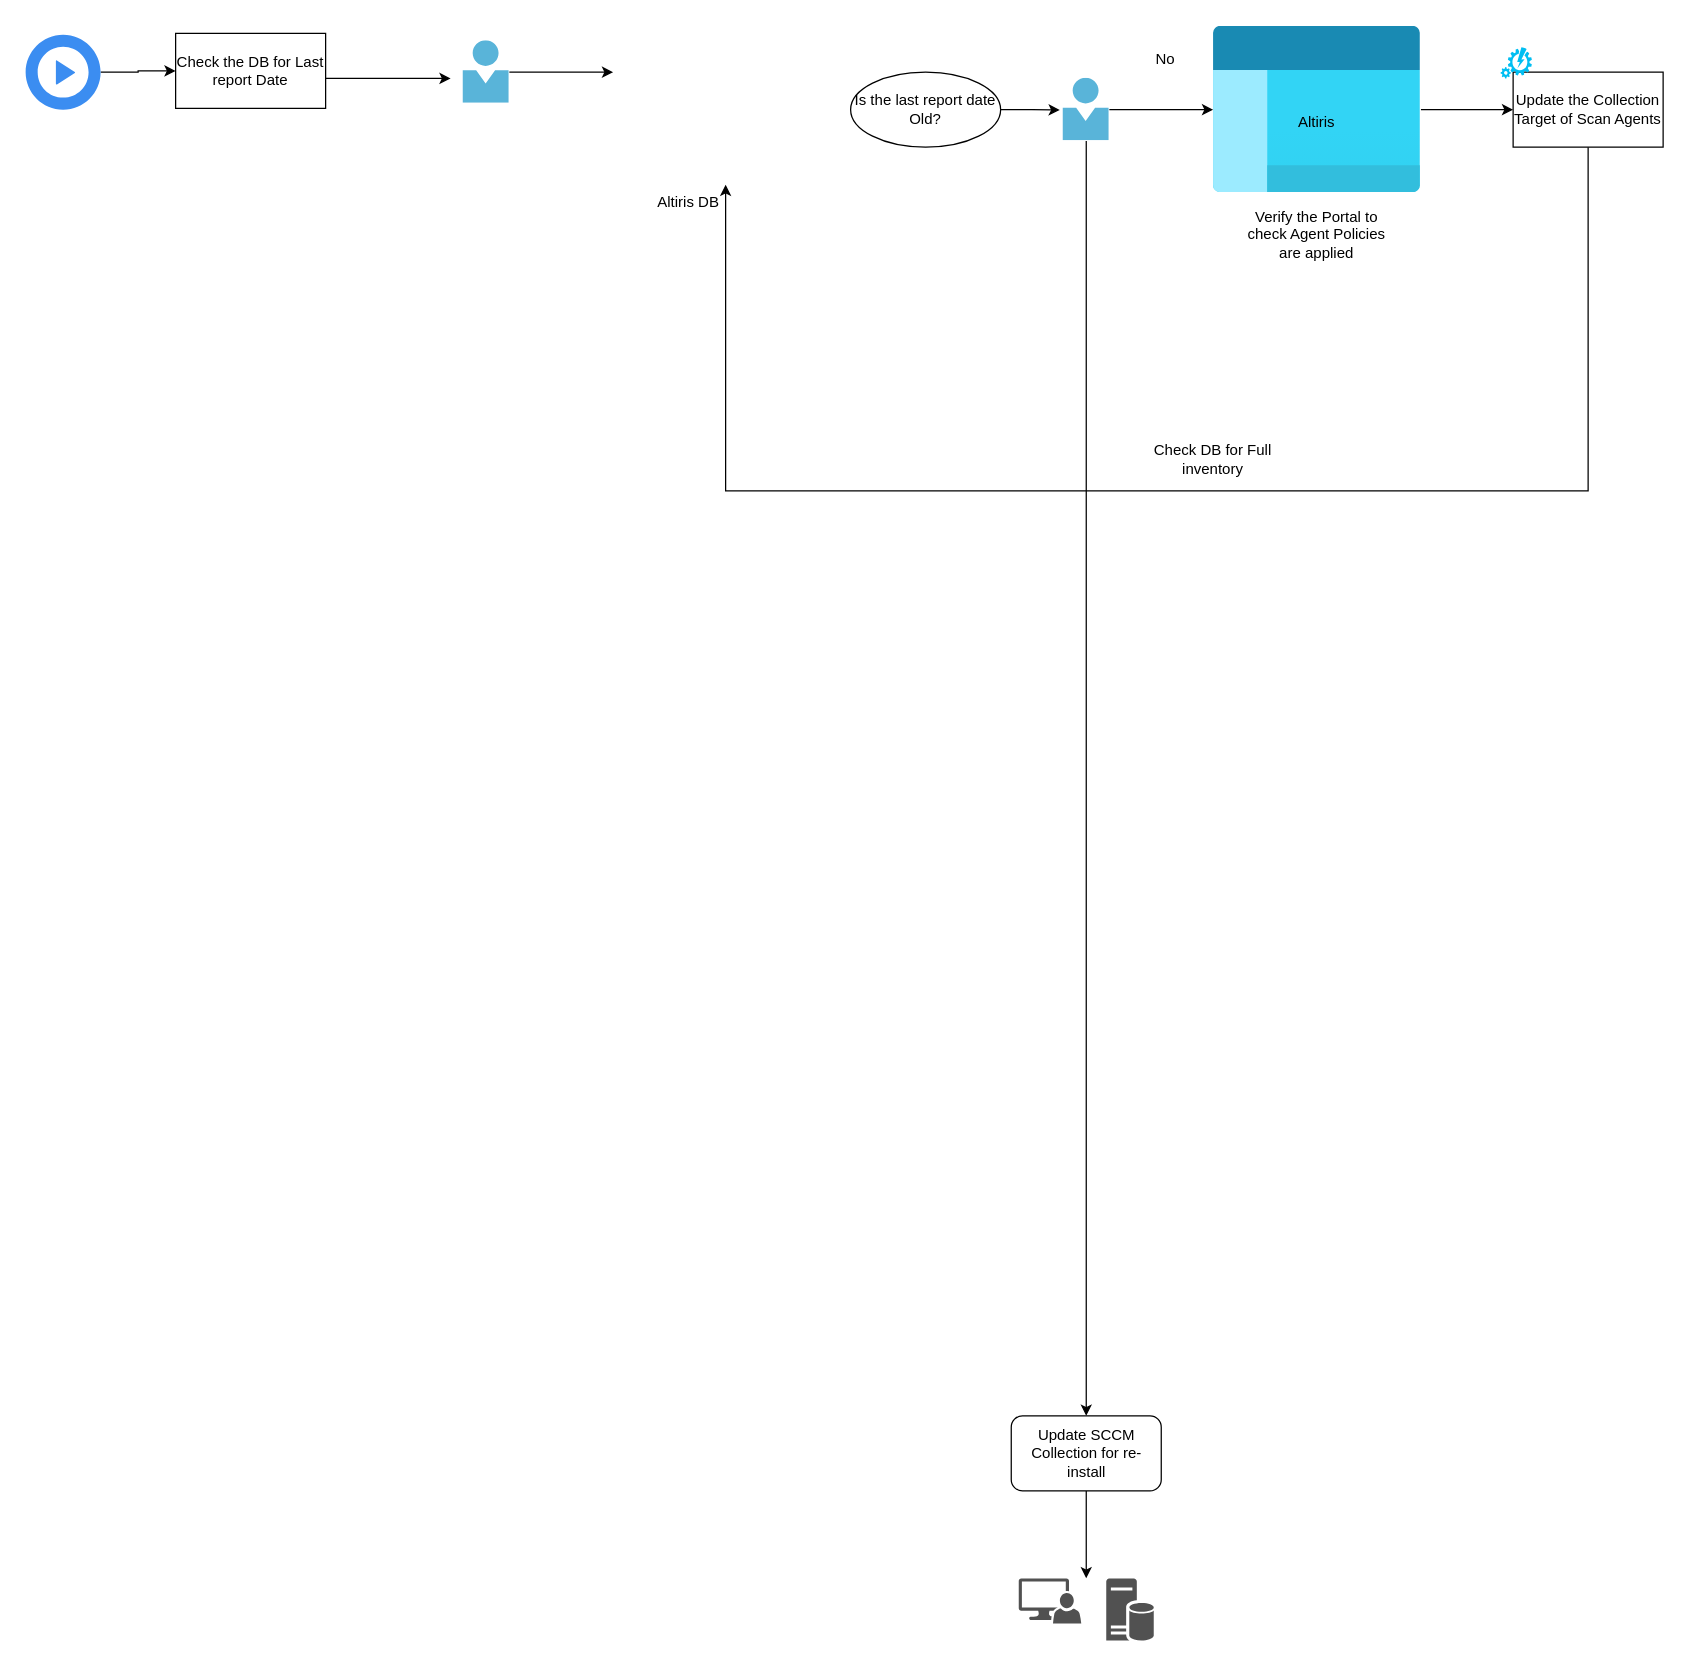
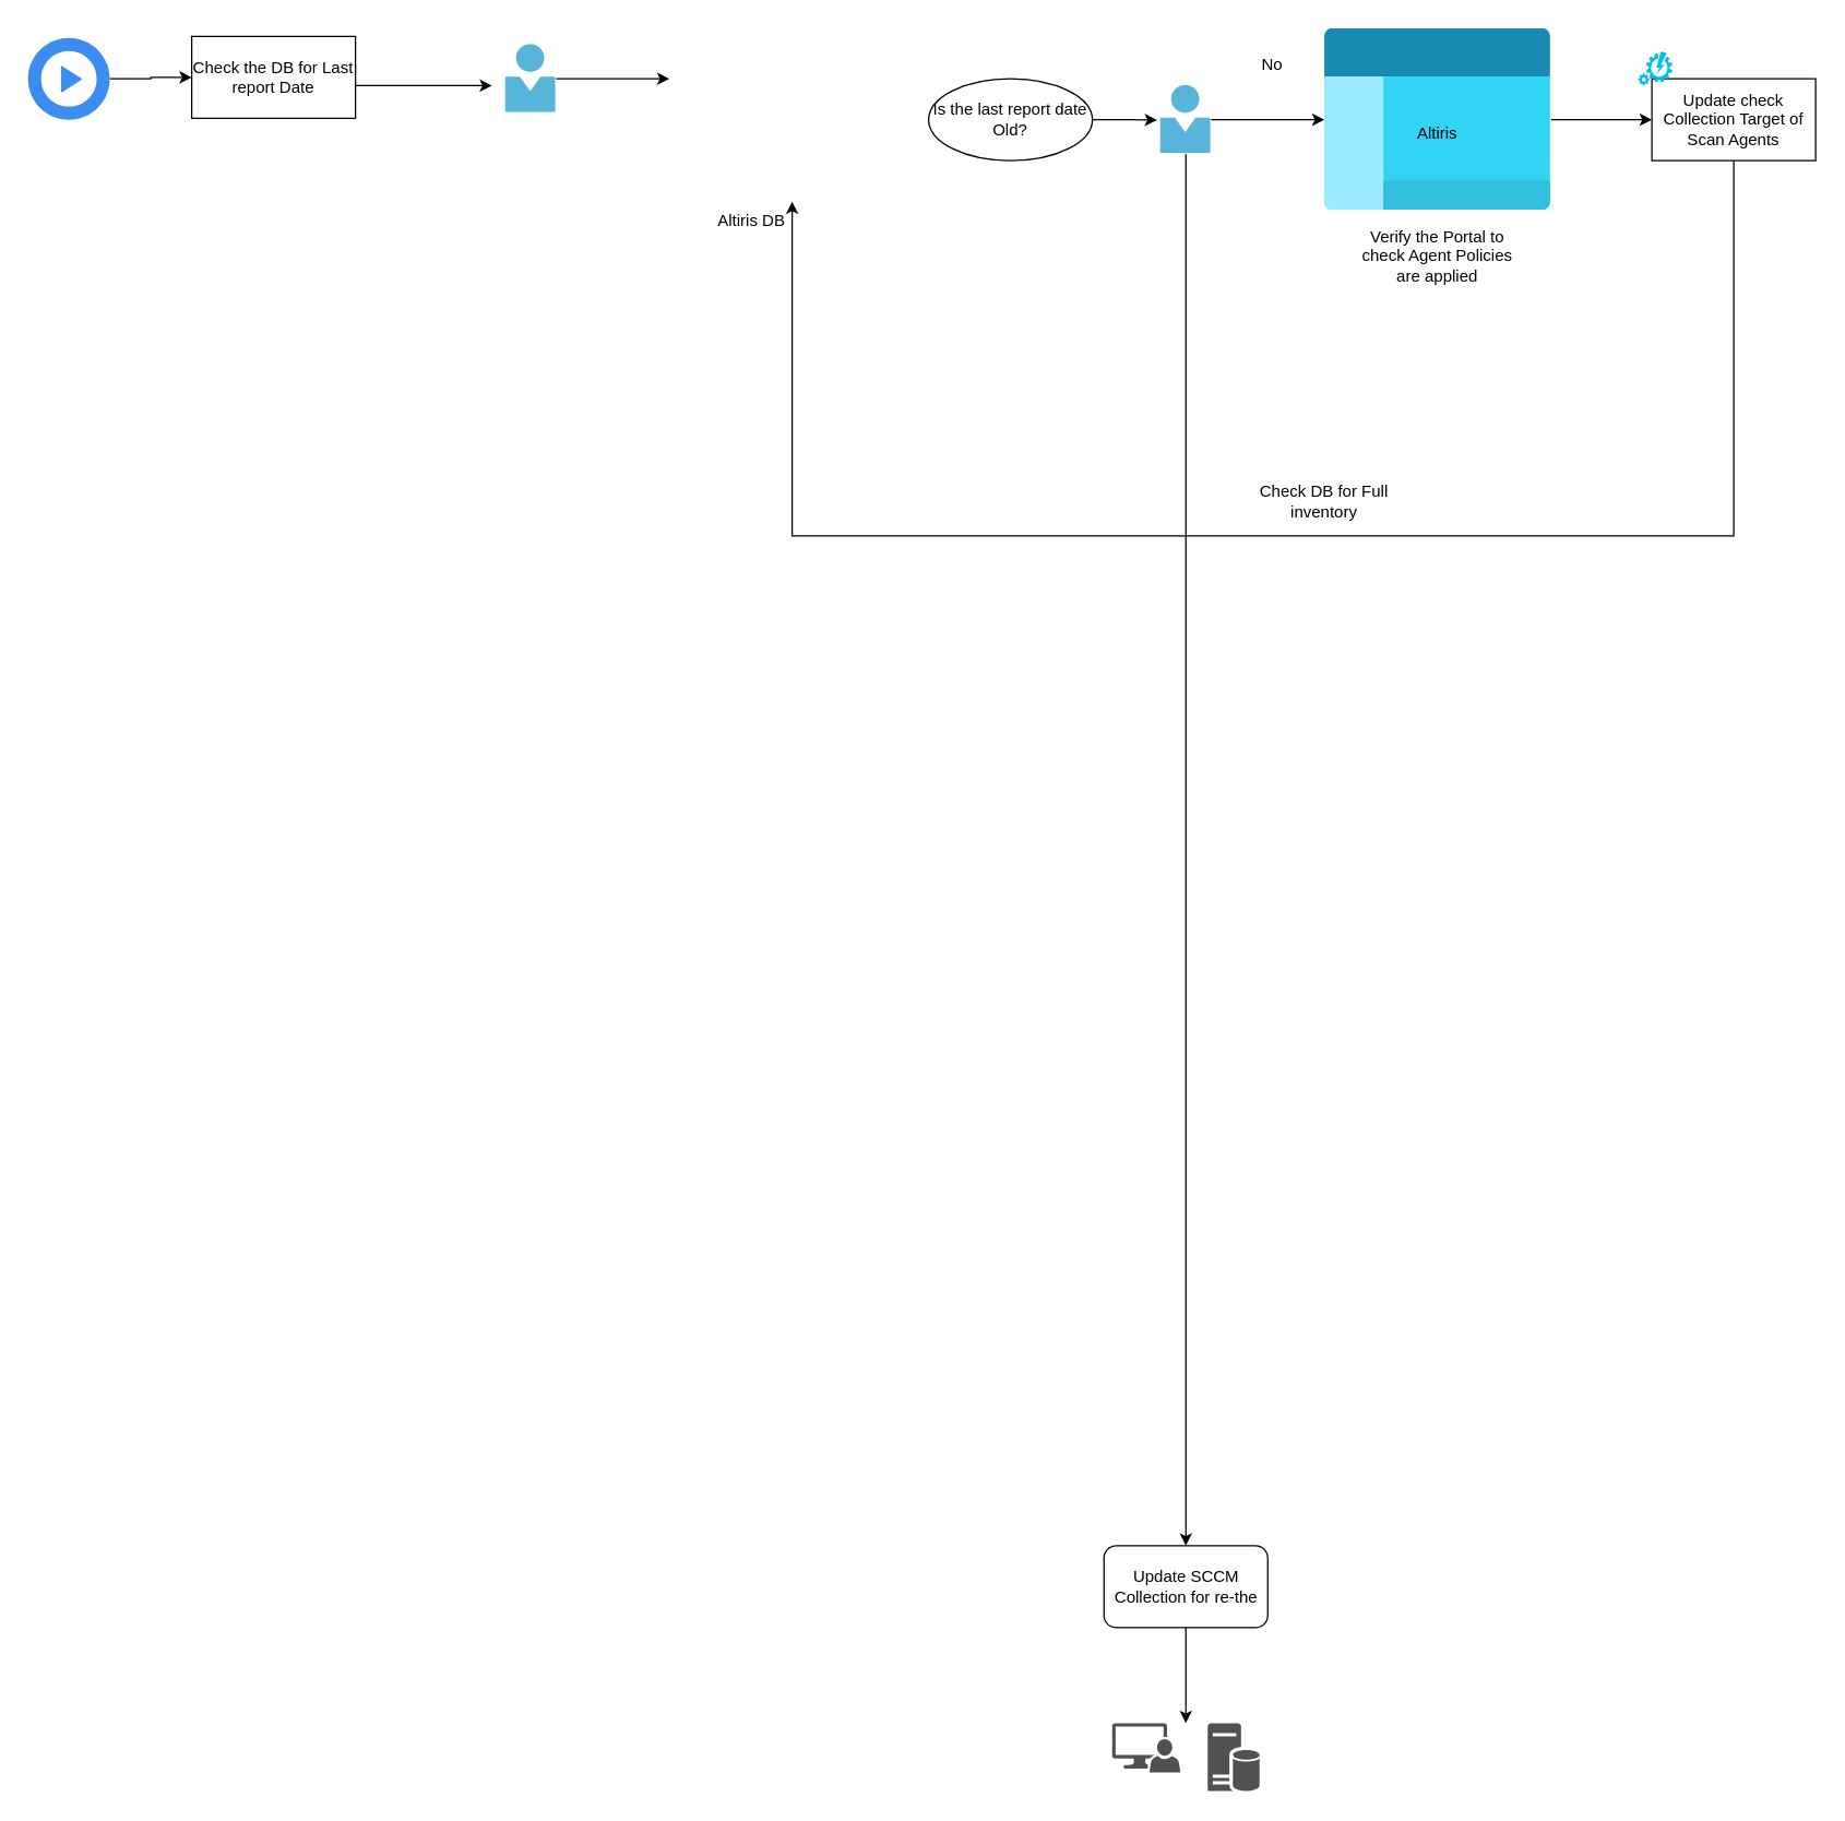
- <mxCell id="19" value="Update the Collection Target of Scan Agents" style="rounded=0;whiteSpace=wrap;html=1;" vertex="1" parent="1"><mxGeometry x="1210" y="57" width="120" height="60" as="geometry" /></mxCell>
+ <mxCell id="19" value="Update check Collection Target of Scan Agents" style="rounded=0;whiteSpace=wrap;html=1;" vertex="1" parent="1"><mxGeometry x="1210" y="57" width="120" height="60" as="geometry" /></mxCell>
- <mxCell id="23" value="Update SCCM Collection for re-install" style="rounded=1;whiteSpace=wrap;html=1;" vertex="1" parent="1"><mxGeometry x="808.5" y="1132" width="120" height="60" as="geometry" /></mxCell>
+ <mxCell id="23" value="Update SCCM Collection for re-the" style="rounded=1;whiteSpace=wrap;html=1;" vertex="1" parent="1"><mxGeometry x="808.5" y="1132" width="120" height="60" as="geometry" /></mxCell>
